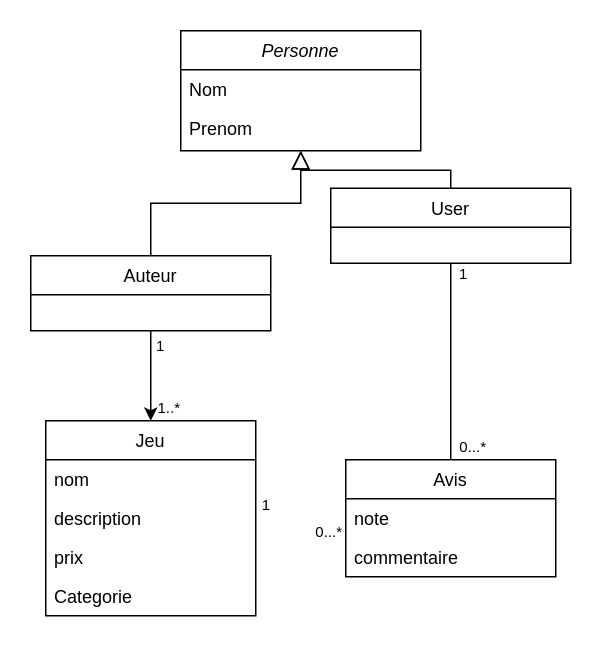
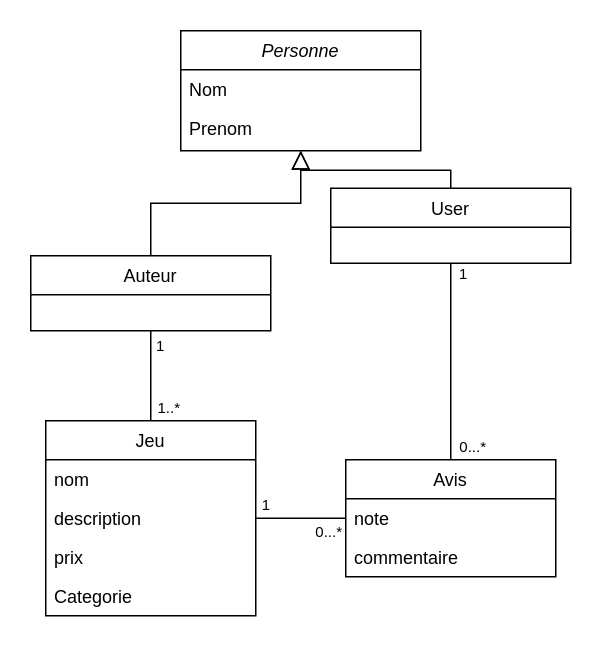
- <mxCell id="17" value="" style="endArrow=classic;html=1;edgeStyle=orthogonalEdgeStyle;entryX=0.5;entryY=0;entryDx=0;entryDy=0;exitX=0.5;exitY=1;exitDx=0;exitDy=0;" edge="1" parent="1" source="5" target="9"><mxGeometry relative="1" as="geometry"><mxPoint x="-83" y="260" as="sourcePoint" /><mxPoint x="77" y="260" as="targetPoint" /></mxGeometry></mxCell>
+ <mxCell id="17" value="" style="endArrow=none;html=1;edgeStyle=orthogonalEdgeStyle;entryX=0.5;entryY=0;entryDx=0;entryDy=0;exitX=0.5;exitY=1;exitDx=0;exitDy=0;" edge="1" parent="1" source="5" target="9"><mxGeometry relative="1" as="geometry"><mxPoint x="-83" y="260" as="sourcePoint" /><mxPoint x="77" y="260" as="targetPoint" /></mxGeometry></mxCell>
+ <mxCell id="23" style="edgeStyle=orthogonalEdgeStyle;rounded=0;orthogonalLoop=1;jettySize=auto;html=1;exitX=0;exitY=0.5;exitDx=0;exitDy=0;entryX=1;entryY=0.5;entryDx=0;entryDy=0;endArrow=none;endFill=0;" edge="1" parent="1" source="15" target="9"><mxGeometry relative="1" as="geometry" /></mxCell>
